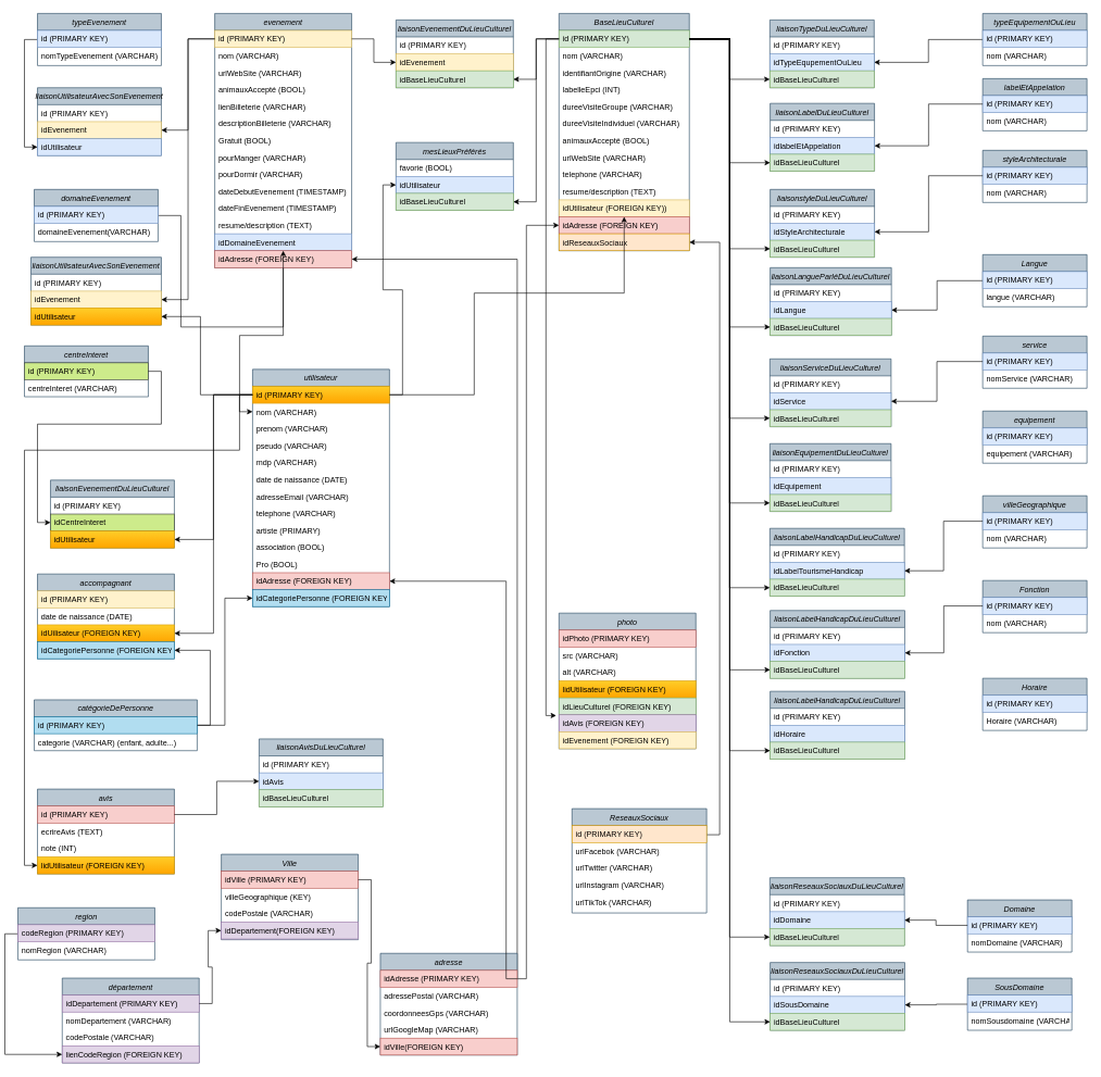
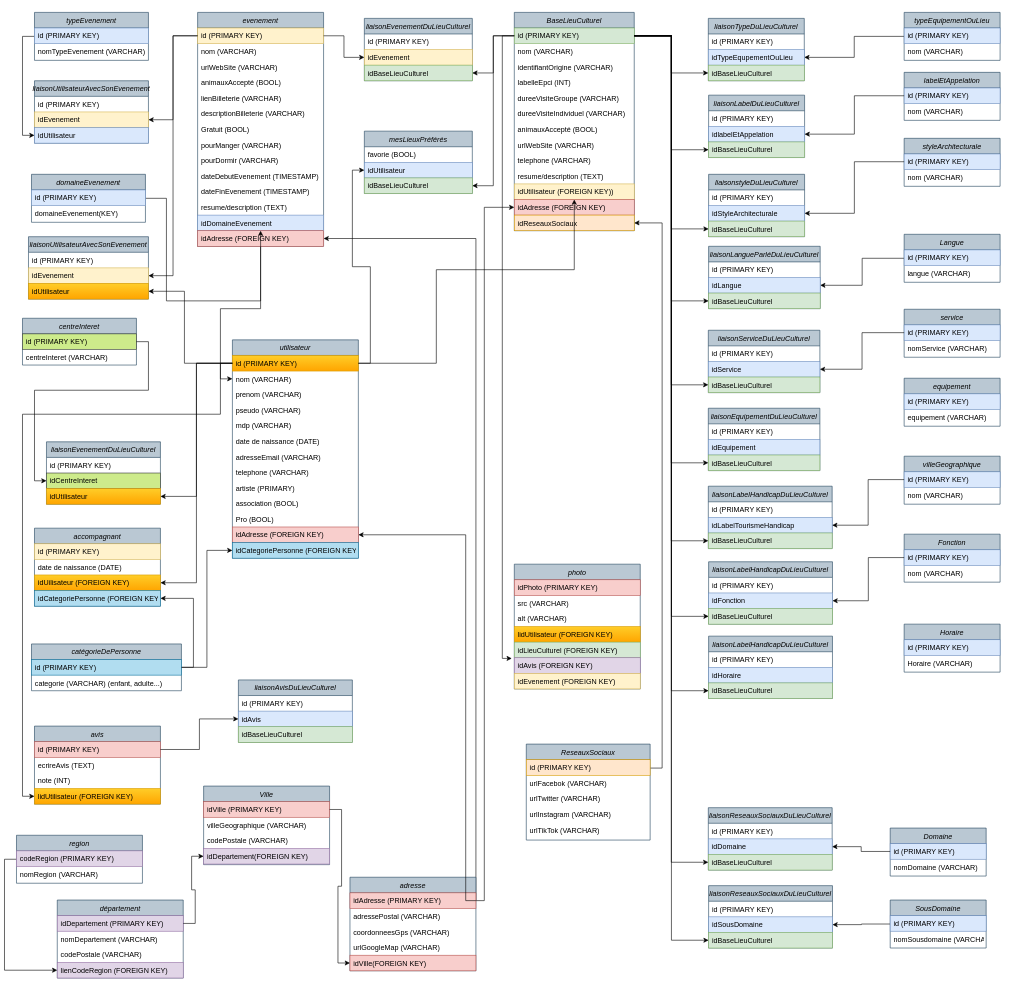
- <mxCell id="219" value="domaineEvenement(VARCHAR)" style="text;align=left;verticalAlign=top;spacingLeft=4;spacingRight=4;overflow=hidden;rotatable=0;points=[[0,0.5],[1,0.5]];portConstraint=eastwest;rounded=0;shadow=0;html=0;" parent="217" vertex="1"><mxGeometry y="52" width="190" height="26" as="geometry" /></mxCell>
+ <mxCell id="219" value="domaineEvenement(KEY)" style="text;align=left;verticalAlign=top;spacingLeft=4;spacingRight=4;overflow=hidden;rotatable=0;points=[[0,0.5],[1,0.5]];portConstraint=eastwest;rounded=0;shadow=0;html=0;" parent="217" vertex="1"><mxGeometry y="52" width="190" height="26" as="geometry" /></mxCell>
- <mxCell id="228" value="villeGeographique (KEY)" style="text;align=left;verticalAlign=top;spacingLeft=4;spacingRight=4;overflow=hidden;rotatable=0;points=[[0,0.5],[1,0.5]];portConstraint=eastwest;rounded=0;shadow=0;html=0;" parent="226" vertex="1"><mxGeometry y="52" width="210" height="26" as="geometry" /></mxCell>
+ <mxCell id="228" value="villeGeographique (VARCHAR)" style="text;align=left;verticalAlign=top;spacingLeft=4;spacingRight=4;overflow=hidden;rotatable=0;points=[[0,0.5],[1,0.5]];portConstraint=eastwest;rounded=0;shadow=0;html=0;" parent="226" vertex="1"><mxGeometry y="52" width="210" height="26" as="geometry" /></mxCell>
